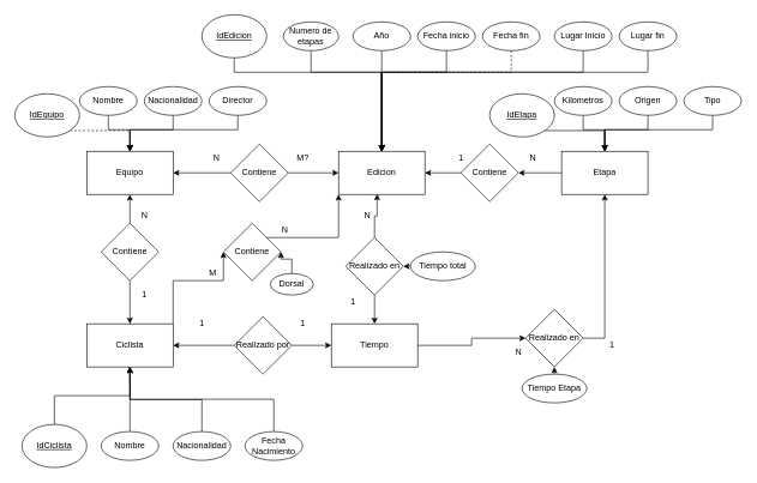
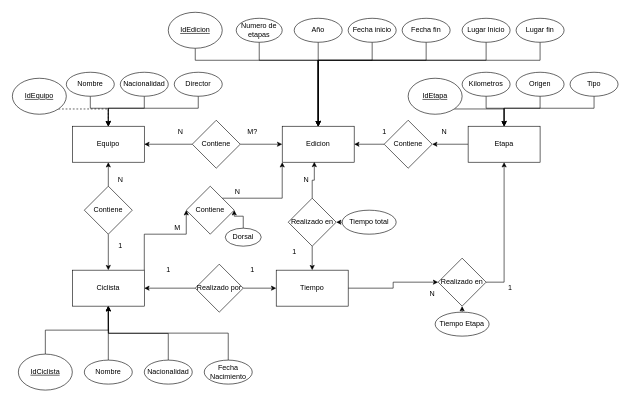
- <mxCell id="11" style="edgeStyle=orthogonalEdgeStyle;rounded=0;orthogonalLoop=1;jettySize=auto;html=1;exitX=0.5;exitY=1;exitDx=0;exitDy=0;entryX=0.5;entryY=0;entryDx=0;entryDy=0;dashed=1;" edge="1" parent="1" source="12" target="2"><mxGeometry relative="1" as="geometry"><Array as="points"><mxPoint x="710" y="100" /><mxPoint x="530" y="100" /></Array></mxGeometry></mxCell>
+ <mxCell id="11" style="edgeStyle=orthogonalEdgeStyle;rounded=0;orthogonalLoop=1;jettySize=auto;html=1;exitX=0.5;exitY=1;exitDx=0;exitDy=0;entryX=0.5;entryY=0;entryDx=0;entryDy=0;" edge="1" parent="1" source="12" target="2"><mxGeometry relative="1" as="geometry"><Array as="points"><mxPoint x="710" y="100" /><mxPoint x="530" y="100" /></Array></mxGeometry></mxCell>
